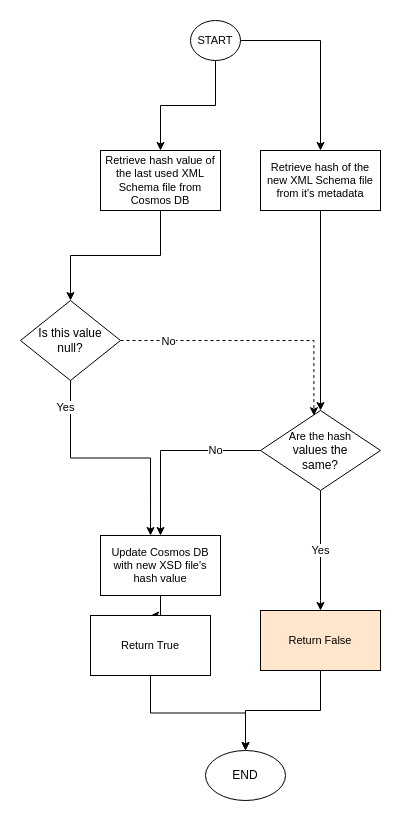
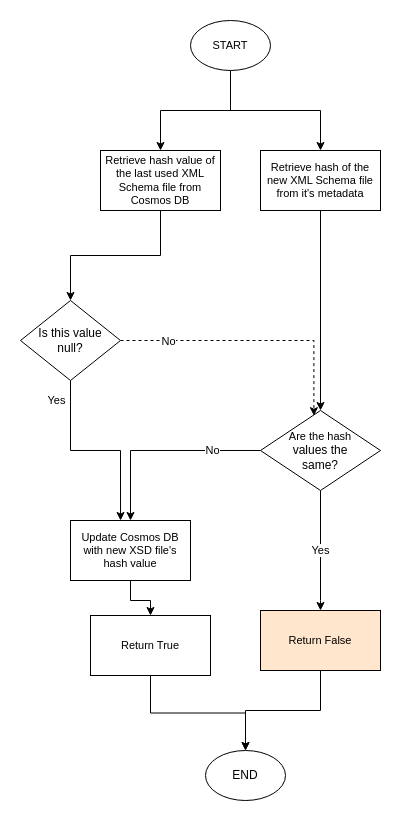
- <mxCell id="4" value="START" style="ellipse;whiteSpace=wrap;html=1;fontSize=11;" parent="1" vertex="1"><mxGeometry x="190" y="20" width="50" height="40" as="geometry" /></mxCell>
+ <mxCell id="4" value="START" style="ellipse;whiteSpace=wrap;html=1;fontSize=11;" parent="1" vertex="1"><mxGeometry x="190" y="20" width="80" height="50" as="geometry" /></mxCell>
- <mxCell id="8" value="Update Cosmos DB with new XSD file's hash value" style="rounded=0;whiteSpace=wrap;html=1;fontSize=11;" parent="1" vertex="1"><mxGeometry x="100" y="535" width="120" height="60" as="geometry" /></mxCell>
+ <mxCell id="8" value="Update Cosmos DB with new XSD file's hash value" style="rounded=0;whiteSpace=wrap;html=1;fontSize=11;" parent="1" vertex="1"><mxGeometry x="70" y="520" width="120" height="60" as="geometry" /></mxCell>
